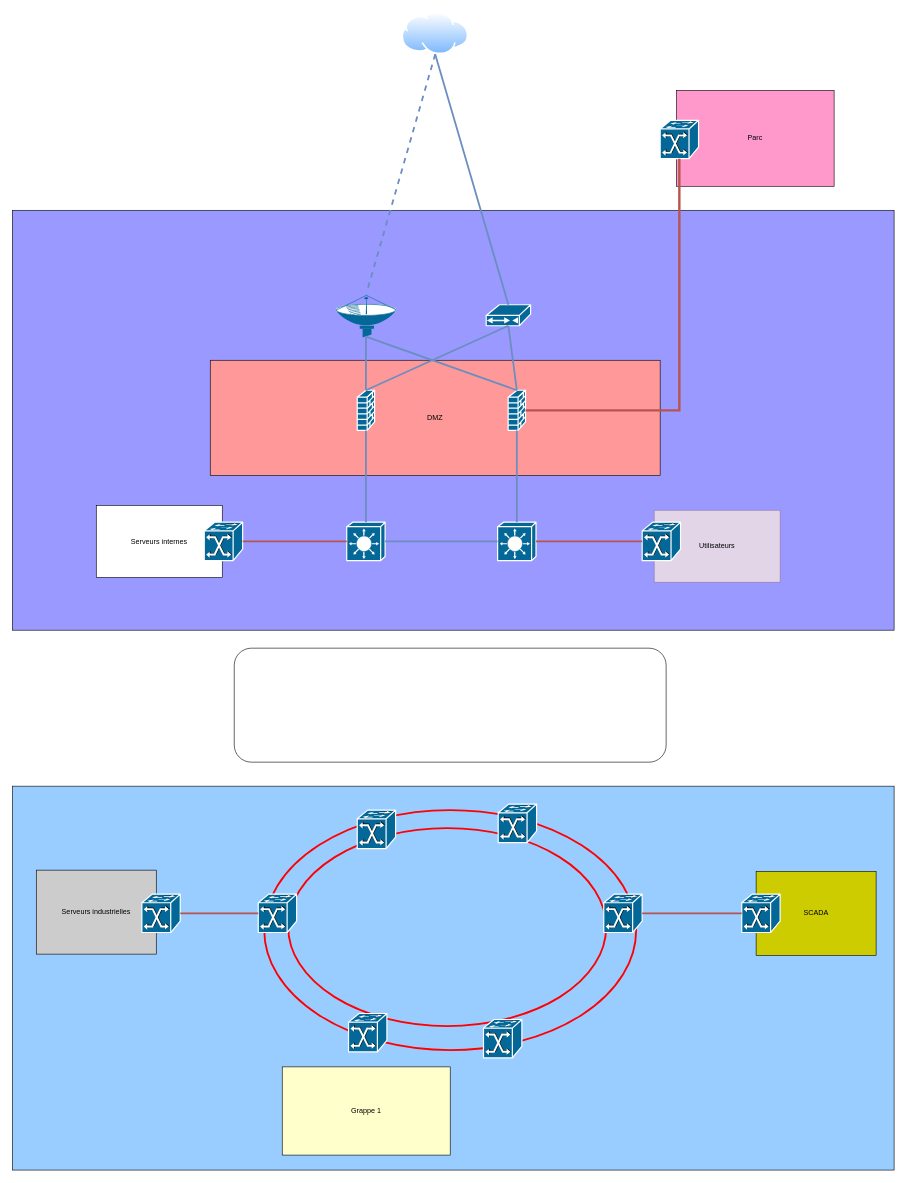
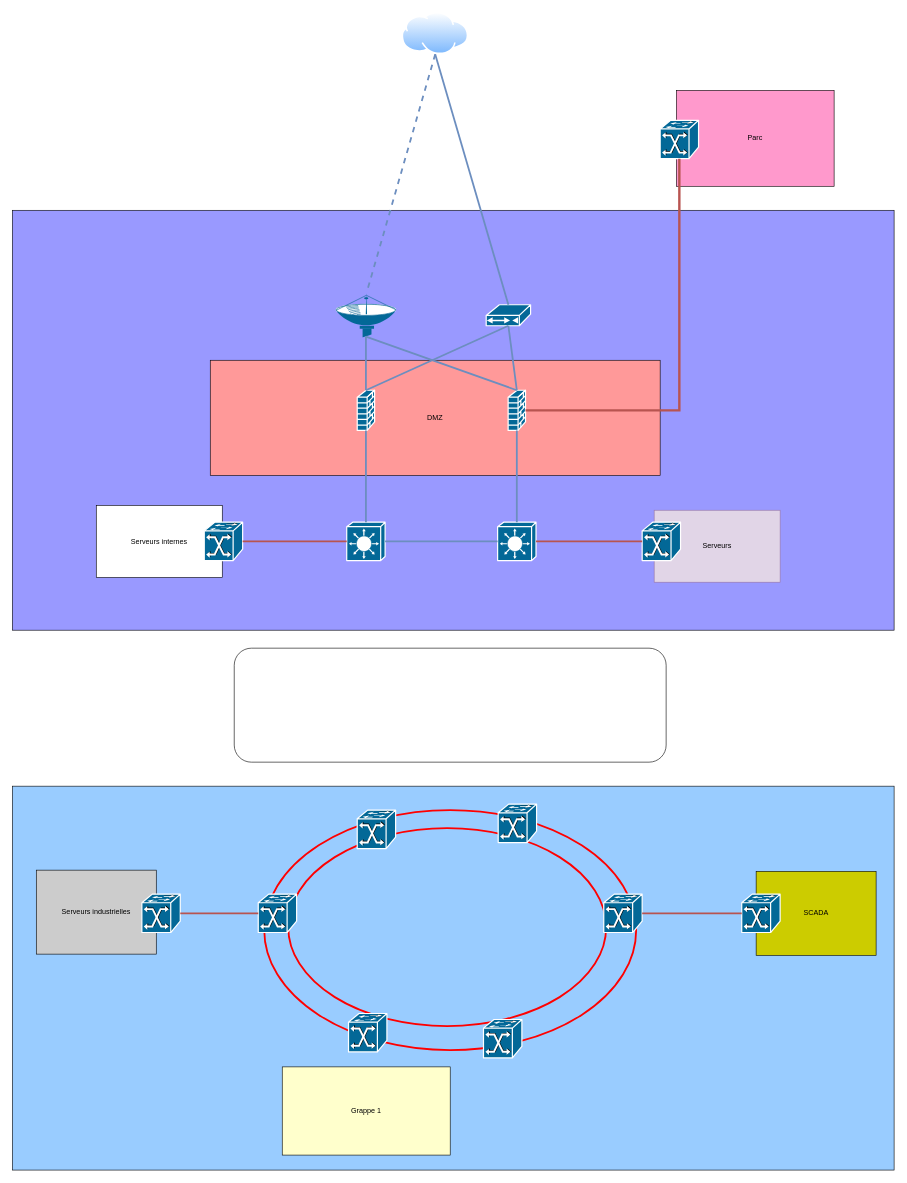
- <mxCell id="9" value="Utilisateurs" style="rounded=0;whiteSpace=wrap;html=1;fillColor=#e1d5e7;strokeColor=#9673a6;" vertex="1" parent="1"><mxGeometry x="1090" y="850" width="210" height="120" as="geometry" /></mxCell>
+ <mxCell id="9" value="Serveurs" style="rounded=0;whiteSpace=wrap;html=1;fillColor=#e1d5e7;strokeColor=#9673a6;" vertex="1" parent="1"><mxGeometry x="1090" y="850" width="210" height="120" as="geometry" /></mxCell>
